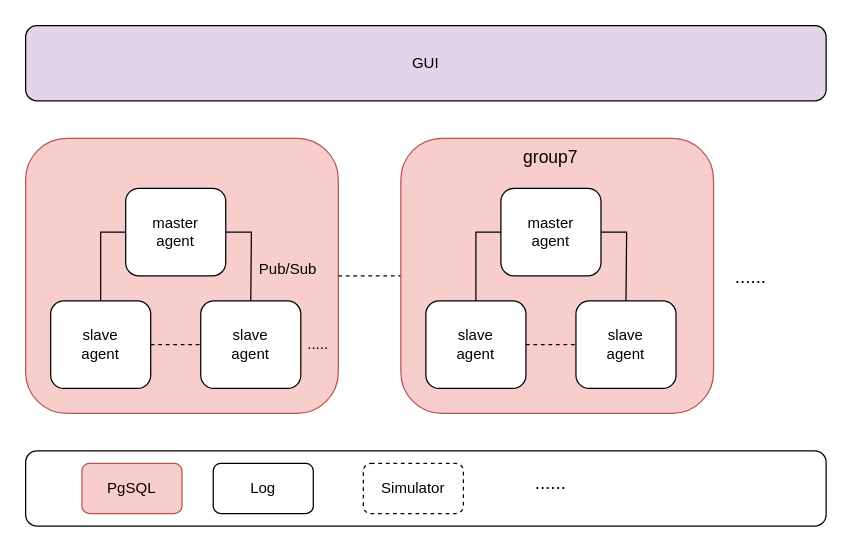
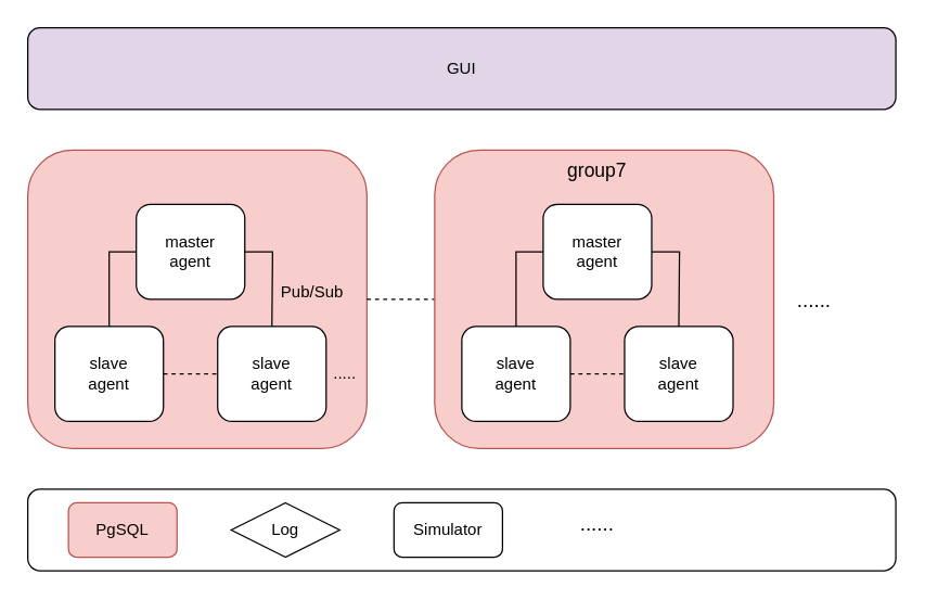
- <mxCell id="14" value="&lt;div&gt;PgSQL&lt;/div&gt;" style="rounded=1;whiteSpace=wrap;html=1;fillColor=#f8cecc;strokeColor=#b85450;" vertex="1" parent="1"><mxGeometry x="65" y="370" width="80" height="40" as="geometry" /></mxCell>
+ <mxCell id="14" value="&lt;div&gt;PgSQL&lt;/div&gt;" style="rounded=1;whiteSpace=wrap;html=1;fillColor=#f8cecc;strokeColor=#b85450;" vertex="1" parent="1"><mxGeometry x="50" y="370" width="80" height="40" as="geometry" /></mxCell>
- <mxCell id="15" value="&lt;div&gt;Log&lt;/div&gt;" style="rounded=1;whiteSpace=wrap;html=1;" vertex="1" parent="1"><mxGeometry x="170" y="370" width="80" height="40" as="geometry" /></mxCell>
+ <mxCell id="15" value="&lt;div&gt;Log&lt;/div&gt;" style="rhombus;whiteSpace=wrap;html=1;" vertex="1" parent="1"><mxGeometry x="170" y="370" width="80" height="40" as="geometry" /></mxCell>
- <mxCell id="16" value="&lt;div&gt;Simulator&lt;/div&gt;" style="rounded=1;whiteSpace=wrap;html=1;dashed=1;" vertex="1" parent="1"><mxGeometry x="290" y="370" width="80" height="40" as="geometry" /></mxCell>
+ <mxCell id="16" value="&lt;div&gt;Simulator&lt;/div&gt;" style="rounded=1;whiteSpace=wrap;html=1;" vertex="1" parent="1"><mxGeometry x="290" y="370" width="80" height="40" as="geometry" /></mxCell>
